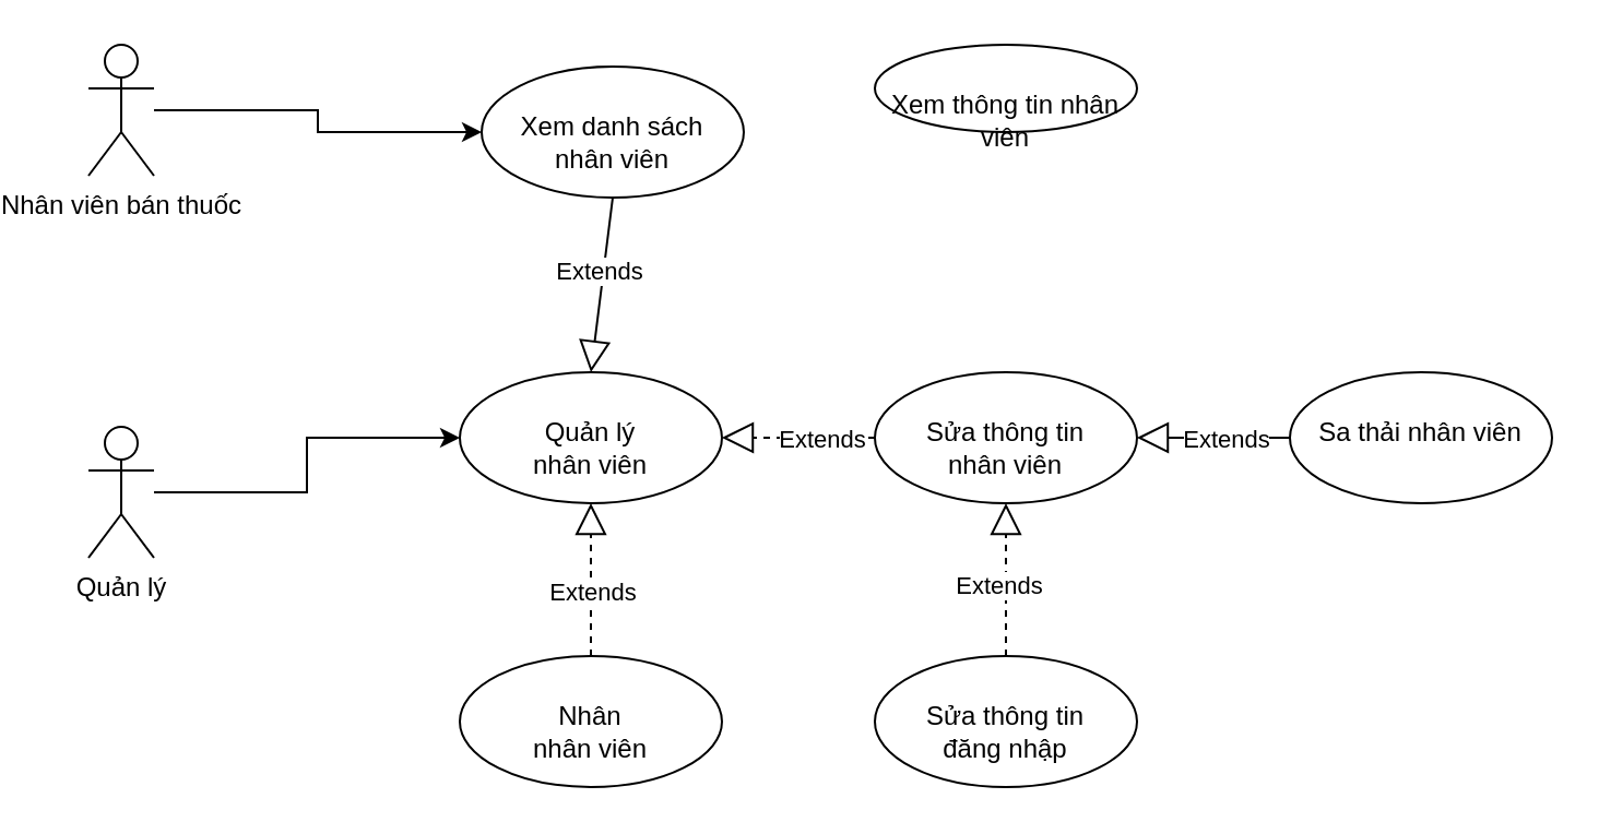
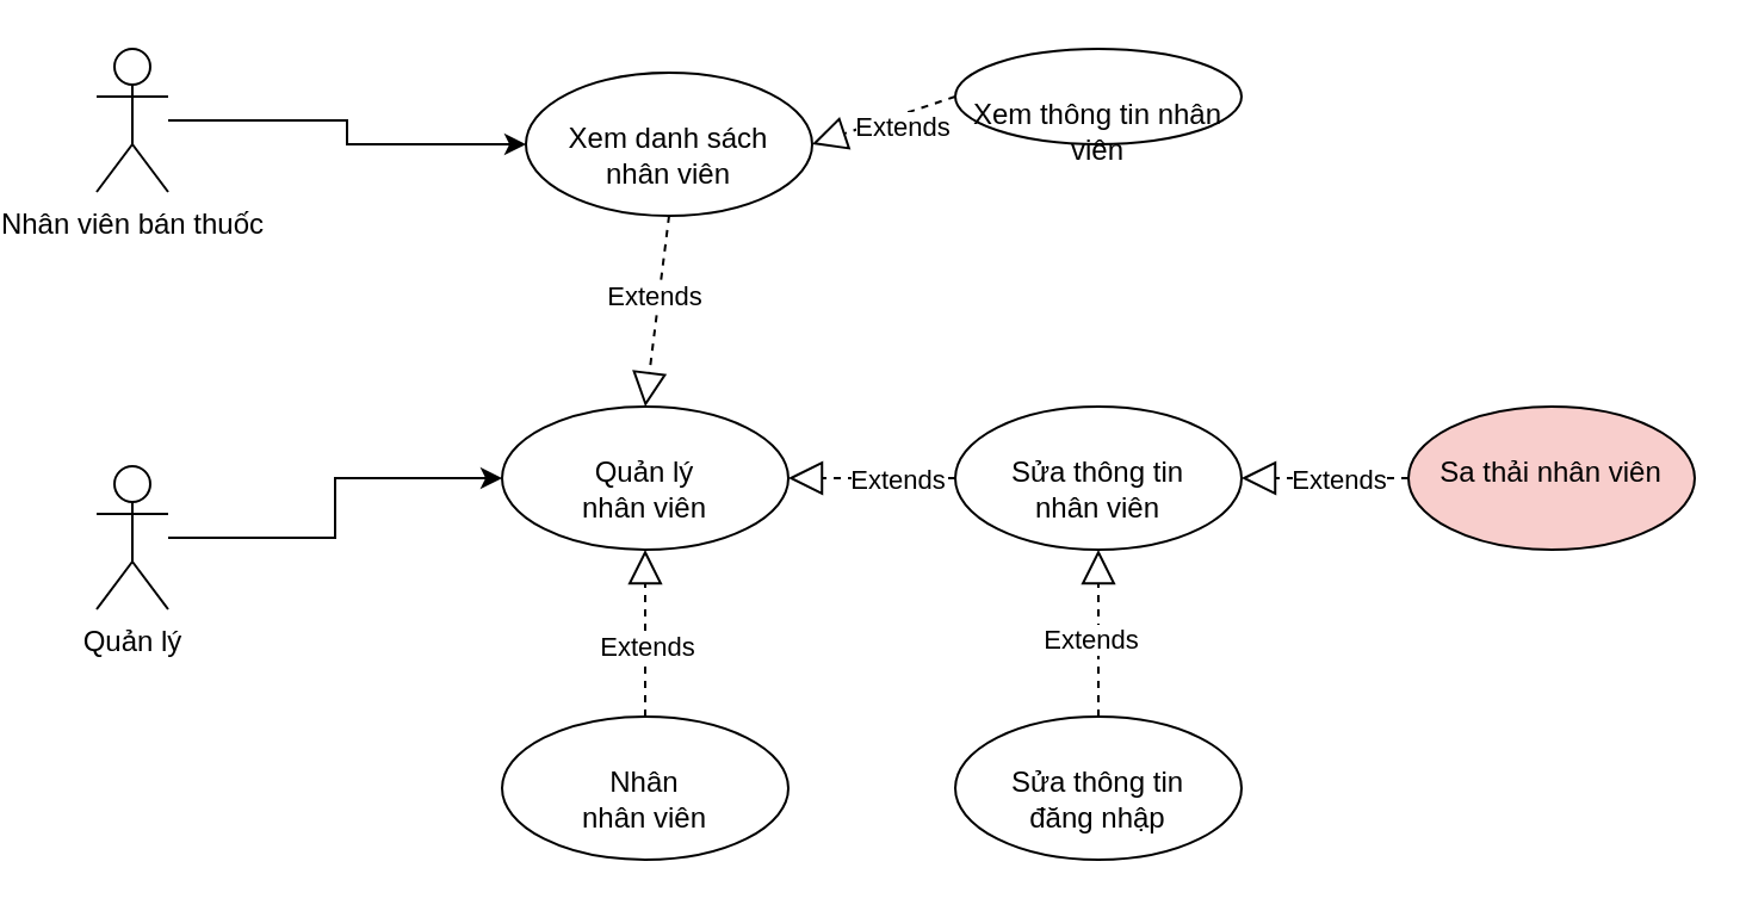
+ <mxCell id="20" value="" style="endArrow=block;dashed=1;endFill=0;endSize=12;html=1;rounded=0;exitX=0;exitY=0.5;exitDx=0;exitDy=0;entryX=1;entryY=0.5;entryDx=0;entryDy=0;" parent="1" source="19" target="7" edge="1"><mxGeometry width="160" relative="1" as="geometry"><mxPoint x="477.574" y="-68.787" as="sourcePoint" /><mxPoint x="380" y="70" as="targetPoint" /></mxGeometry></mxCell>
+ <mxCell id="21" value="Extends" style="edgeLabel;html=1;align=center;verticalAlign=middle;resizable=0;points=[];" parent="20" vertex="1" connectable="0"><mxGeometry x="0.279" relative="1" as="geometry"><mxPoint x="15" as="offset" /></mxGeometry></mxCell>
- <mxCell id="14" value="" style="endArrow=block;dashed=0;endFill=0;endSize=12;html=1;rounded=0;exitX=0.5;exitY=1;exitDx=0;exitDy=0;entryX=0.5;entryY=0;entryDx=0;entryDy=0;" parent="1" source="7" target="4" edge="1"><mxGeometry width="160" relative="1" as="geometry"><mxPoint x="347.574" y="-238.787" as="sourcePoint" /><mxPoint x="250" y="-100" as="targetPoint" /></mxGeometry></mxCell>
+ <mxCell id="14" value="" style="endArrow=block;dashed=1;endFill=0;endSize=12;html=1;rounded=0;exitX=0.5;exitY=1;exitDx=0;exitDy=0;entryX=0.5;entryY=0;entryDx=0;entryDy=0;" parent="1" source="7" target="4" edge="1"><mxGeometry width="160" relative="1" as="geometry"><mxPoint x="347.574" y="-238.787" as="sourcePoint" /><mxPoint x="250" y="-100" as="targetPoint" /></mxGeometry></mxCell>
- <mxCell id="17" value="" style="endArrow=block;dashed=0;endFill=0;endSize=12;html=1;rounded=0;exitX=0;exitY=0.5;exitDx=0;exitDy=0;entryX=1;entryY=0.5;entryDx=0;entryDy=0;" parent="1" source="16" target="6" edge="1"><mxGeometry width="160" relative="1" as="geometry"><mxPoint x="587.574" y="11.213" as="sourcePoint" /><mxPoint x="520" y="180" as="targetPoint" /></mxGeometry></mxCell>
+ <mxCell id="17" value="" style="endArrow=block;dashed=1;endFill=0;endSize=12;html=1;rounded=0;exitX=0;exitY=0.5;exitDx=0;exitDy=0;entryX=1;entryY=0.5;entryDx=0;entryDy=0;" parent="1" source="16" target="6" edge="1"><mxGeometry width="160" relative="1" as="geometry"><mxPoint x="587.574" y="11.213" as="sourcePoint" /><mxPoint x="520" y="180" as="targetPoint" /></mxGeometry></mxCell>
- <mxCell id="16" value="&lt;br&gt;Sa thải nhân viên" style="ellipse;whiteSpace=wrap;html=1;verticalAlign=top;" parent="1" vertex="1"><mxGeometry x="570" y="170" width="120" height="60" as="geometry" /></mxCell>
+ <mxCell id="16" value="&lt;br&gt;Sa thải nhân viên" style="ellipse;whiteSpace=wrap;html=1;verticalAlign=top;fillColor=#f8cecc;" parent="1" vertex="1"><mxGeometry x="570" y="170" width="120" height="60" as="geometry" /></mxCell>
